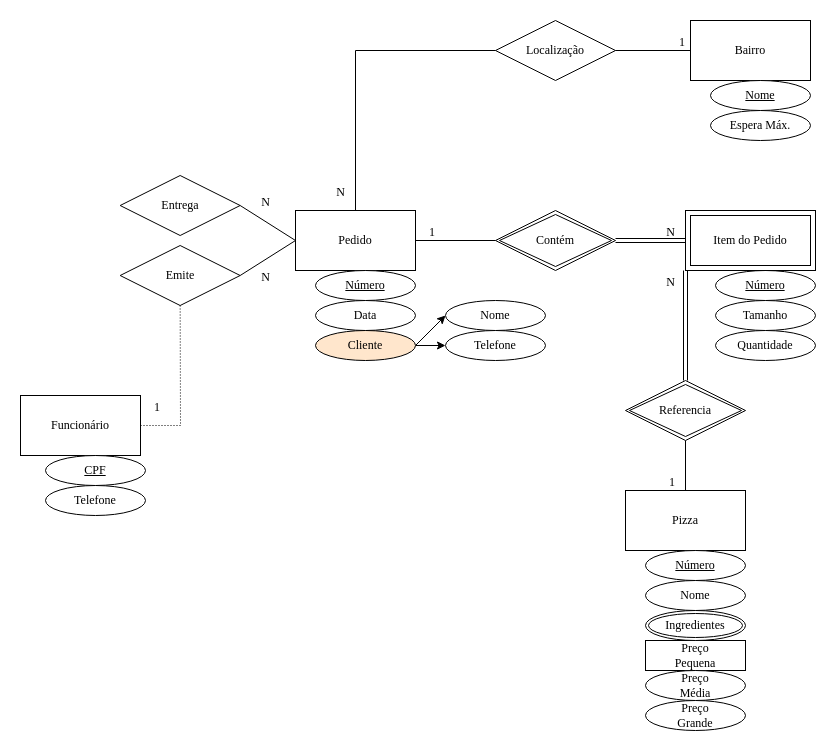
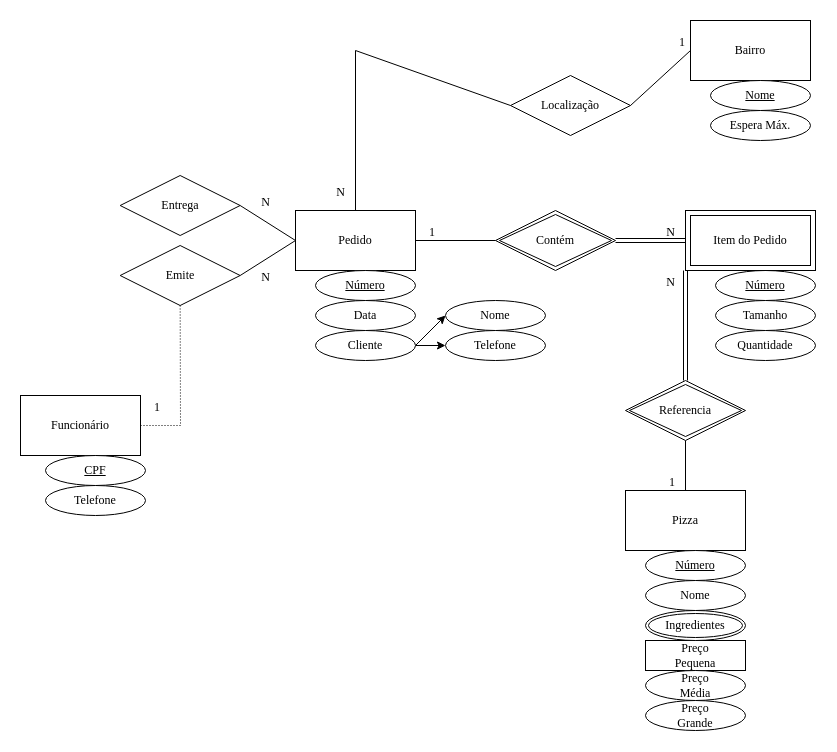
- <mxCell id="45" value="Localização" style="shape=rhombus;perimeter=rhombusPerimeter;whiteSpace=wrap;html=1;align=center;rounded=0;sketch=0;fontColor=#000000;fontFamily=Fira Sans;fontSource=https%3A%2F%2Ffonts.googleapis.com%2Fcss%3Ffamily%3DFira%2BSans;" parent="1" vertex="1"><mxGeometry x="495" y="20" width="120" height="60" as="geometry" /></mxCell>
+ <mxCell id="45" value="Localização" style="shape=rhombus;perimeter=rhombusPerimeter;whiteSpace=wrap;html=1;align=center;rounded=0;sketch=0;fontColor=#000000;fontFamily=Fira Sans;fontSource=https%3A%2F%2Ffonts.googleapis.com%2Fcss%3Ffamily%3DFira%2BSans;" parent="1" vertex="1"><mxGeometry x="510" y="75" width="120" height="60" as="geometry" /></mxCell>
- <mxCell id="13" value="Cliente" style="ellipse;whiteSpace=wrap;html=1;align=center;fontFamily=Fira Sans;fontSource=https%3A%2F%2Ffonts.googleapis.com%2Fcss%3Ffamily%3DFira%2BSans;fillColor=#ffe6cc;" parent="1" vertex="1"><mxGeometry x="315" y="330" width="100" height="30" as="geometry" /></mxCell>
+ <mxCell id="13" value="Cliente" style="ellipse;whiteSpace=wrap;html=1;align=center;fontFamily=Fira Sans;fontSource=https%3A%2F%2Ffonts.googleapis.com%2Fcss%3Ffamily%3DFira%2BSans;" parent="1" vertex="1"><mxGeometry x="315" y="330" width="100" height="30" as="geometry" /></mxCell>
